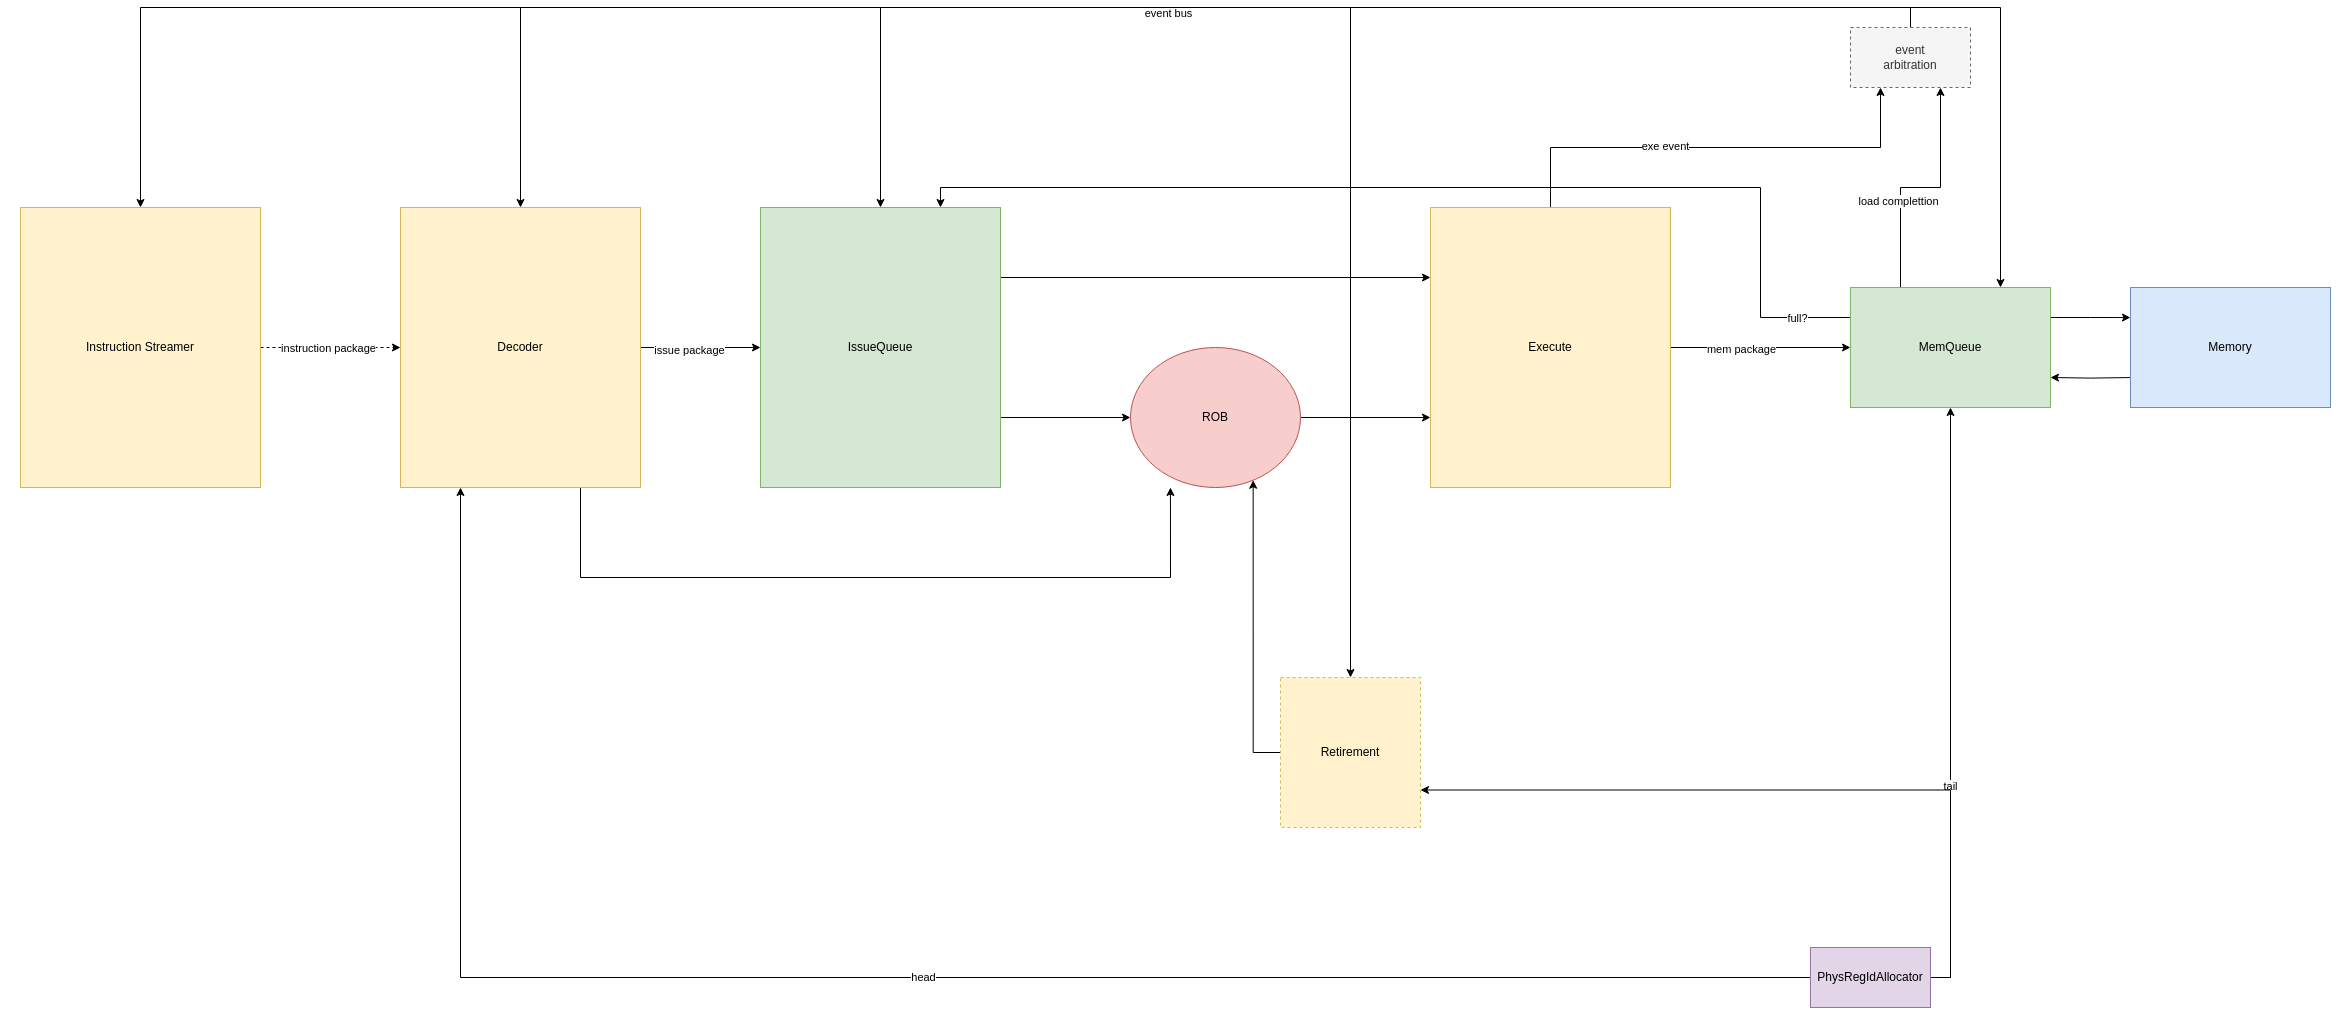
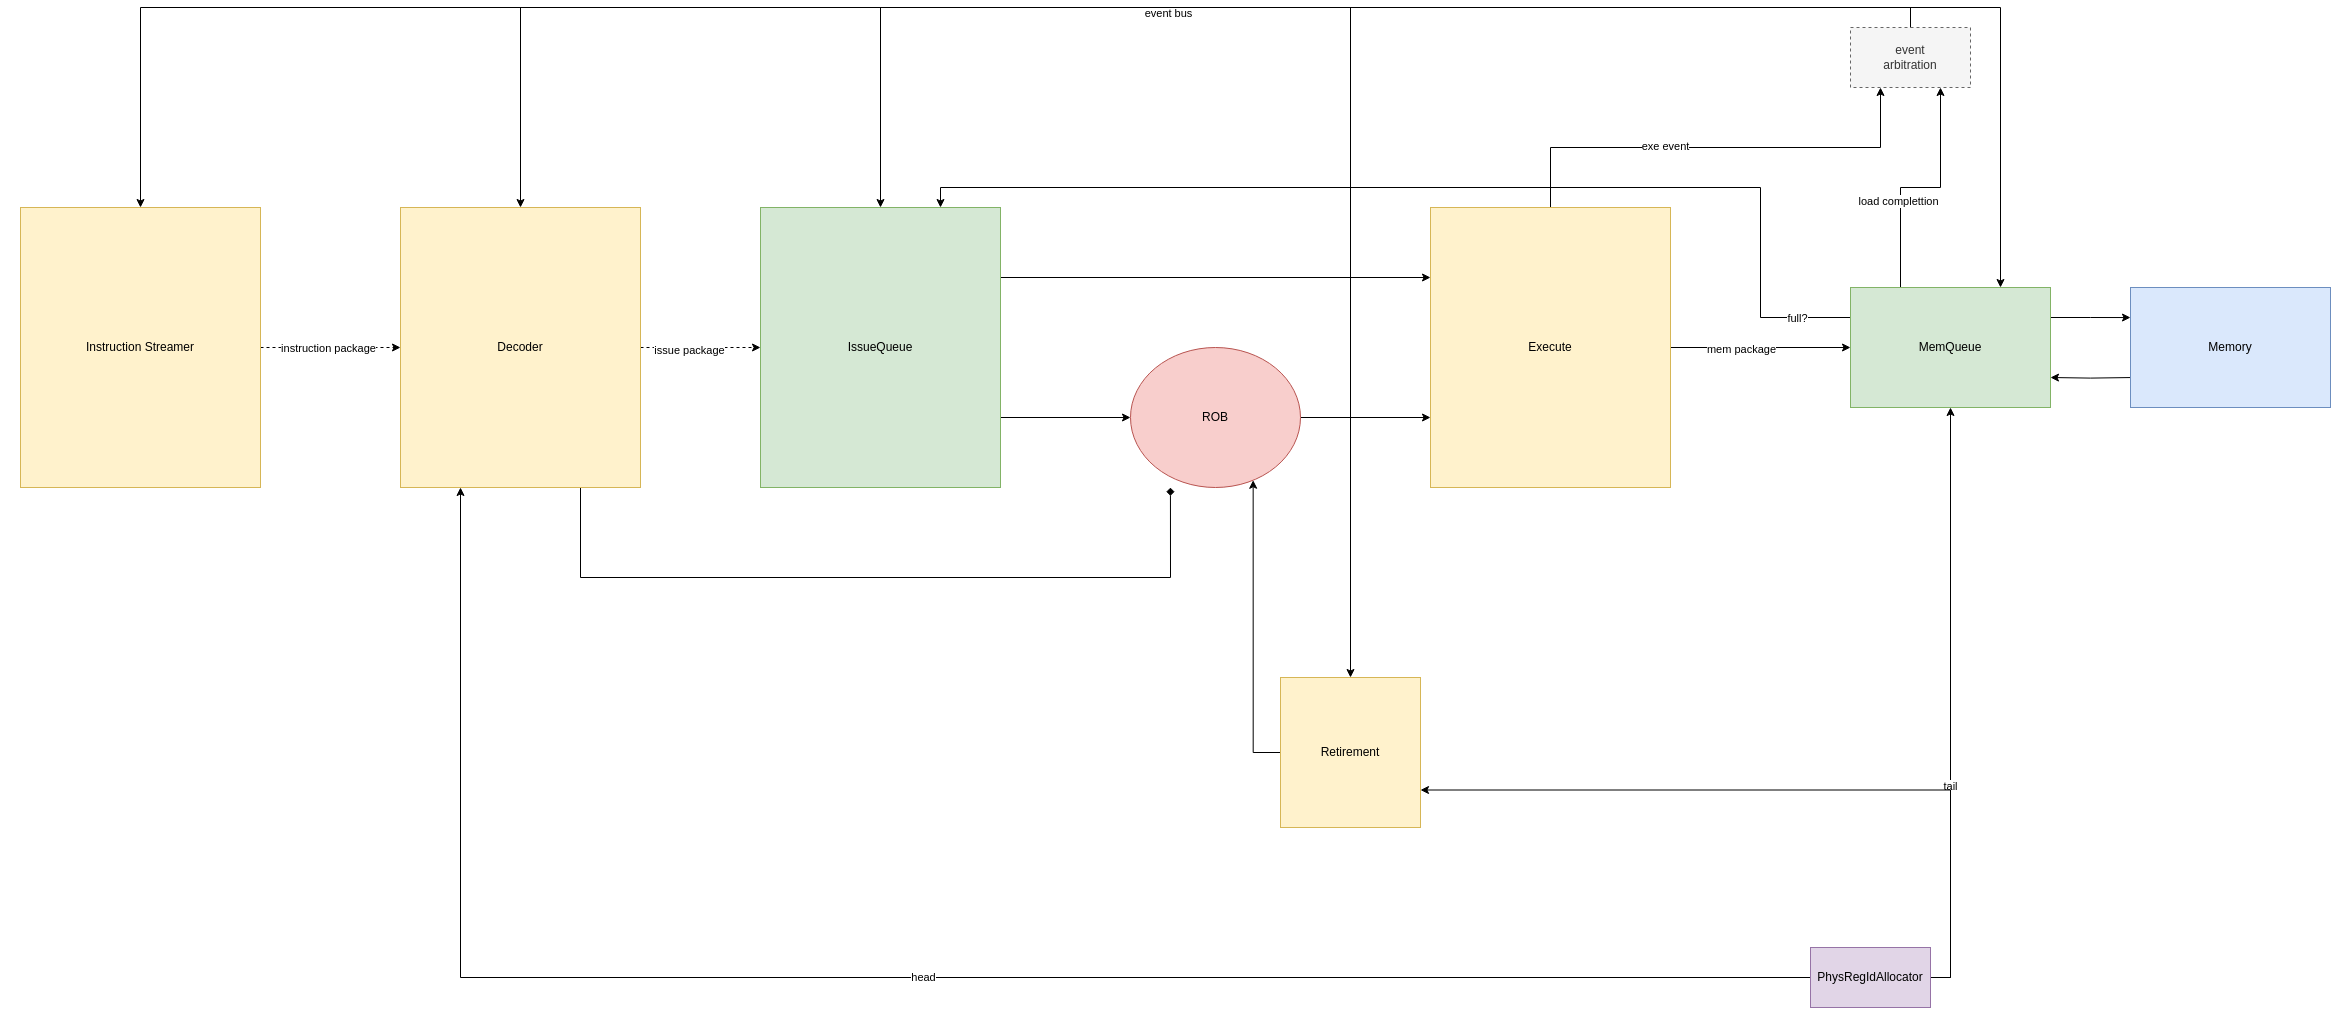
- <mxCell id="27" style="edgeStyle=orthogonalEdgeStyle;rounded=0;orthogonalLoop=1;jettySize=auto;html=1;exitX=1;exitY=0.5;exitDx=0;exitDy=0;entryX=0;entryY=0.5;entryDx=0;entryDy=0;" edge="1" parent="1" source="30" target="35"><mxGeometry relative="1" as="geometry" /></mxCell>
+ <mxCell id="27" style="edgeStyle=orthogonalEdgeStyle;rounded=0;orthogonalLoop=1;jettySize=auto;html=1;exitX=1;exitY=0.5;exitDx=0;exitDy=0;entryX=0;entryY=0.5;entryDx=0;entryDy=0;dashed=1;" edge="1" parent="1" source="30" target="35"><mxGeometry relative="1" as="geometry" /></mxCell>
- <mxCell id="29" style="edgeStyle=orthogonalEdgeStyle;rounded=0;orthogonalLoop=1;jettySize=auto;html=1;exitX=0.75;exitY=1;exitDx=0;exitDy=0;entryX=0.235;entryY=1;entryDx=0;entryDy=0;entryPerimeter=0;" edge="1" parent="1" source="30" target="37"><mxGeometry relative="1" as="geometry"><Array as="points"><mxPoint x="580" y="570" /><mxPoint x="1170" y="570" /><mxPoint x="1170" y="480" /></Array></mxGeometry></mxCell>
+ <mxCell id="29" style="edgeStyle=orthogonalEdgeStyle;rounded=0;orthogonalLoop=1;jettySize=auto;html=1;exitX=0.75;exitY=1;exitDx=0;exitDy=0;entryX=0.235;entryY=1;entryDx=0;entryDy=0;entryPerimeter=0;endArrow=diamond;" edge="1" parent="1" source="30" target="37"><mxGeometry relative="1" as="geometry"><Array as="points"><mxPoint x="580" y="570" /><mxPoint x="1170" y="570" /><mxPoint x="1170" y="480" /></Array></mxGeometry></mxCell>
- <mxCell id="32" value="Retirement" style="rounded=0;whiteSpace=wrap;html=1;fillColor=#fff2cc;strokeColor=#d6b656;dashed=1;" vertex="1" parent="1"><mxGeometry x="1280" y="670" width="140" height="150" as="geometry" /></mxCell>
+ <mxCell id="32" value="Retirement" style="rounded=0;whiteSpace=wrap;html=1;fillColor=#fff2cc;strokeColor=#d6b656;" vertex="1" parent="1"><mxGeometry x="1280" y="670" width="140" height="150" as="geometry" /></mxCell>
